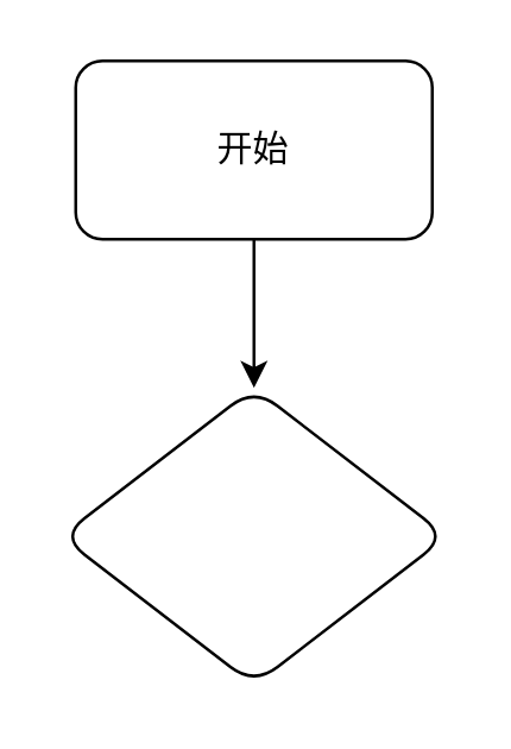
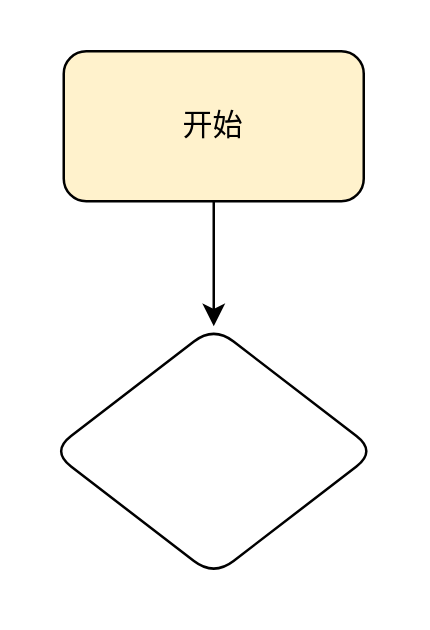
- <mxCell id="3" value="开始" style="rounded=1;whiteSpace=wrap;html=1;" parent="1" vertex="1"><mxGeometry x="25" y="20" width="120" height="60" as="geometry" /></mxCell>
+ <mxCell id="3" value="开始" style="rounded=1;whiteSpace=wrap;html=1;fillColor=#fff2cc;" parent="1" vertex="1"><mxGeometry x="25" y="20" width="120" height="60" as="geometry" /></mxCell>
